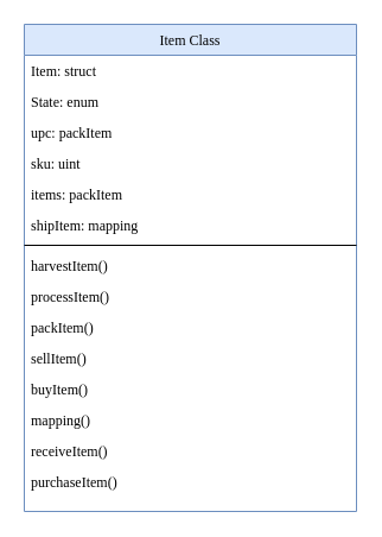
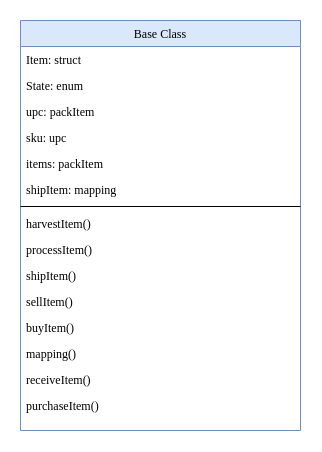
- <mxCell id="2" value="Item Class" style="swimlane;fontStyle=0;align=center;verticalAlign=top;childLayout=stackLayout;horizontal=1;startSize=26;horizontalStack=0;resizeParent=1;resizeLast=0;collapsible=1;marginBottom=0;rounded=0;shadow=0;strokeWidth=1;fillColor=#dae8fc;strokeColor=#6c8ebf;swimlaneFillColor=#ffffff;fontFamily=Lucida Console;fontSize=12;" parent="1" vertex="1"><mxGeometry x="20" y="20" width="280" height="410" as="geometry"><mxRectangle x="550" y="140" width="160" height="26" as="alternateBounds" /></mxGeometry></mxCell>
+ <mxCell id="2" value="Base Class" style="swimlane;fontStyle=0;align=center;verticalAlign=top;childLayout=stackLayout;horizontal=1;startSize=26;horizontalStack=0;resizeParent=1;resizeLast=0;collapsible=1;marginBottom=0;rounded=0;shadow=0;strokeWidth=1;fillColor=#dae8fc;strokeColor=#6c8ebf;swimlaneFillColor=#ffffff;fontFamily=Lucida Console;fontSize=12;" parent="1" vertex="1"><mxGeometry x="20" y="20" width="280" height="410" as="geometry"><mxRectangle x="550" y="140" width="160" height="26" as="alternateBounds" /></mxGeometry></mxCell>
- <mxCell id="6" value="sku: uint" style="text;align=left;verticalAlign=top;spacingLeft=4;spacingRight=4;overflow=hidden;rotatable=0;points=[[0,0.5],[1,0.5]];portConstraint=eastwest;rounded=0;shadow=0;html=0;fontFamily=Lucida Console;fontSize=12;fontStyle=0" parent="2" vertex="1"><mxGeometry y="104" width="280" height="26" as="geometry" /></mxCell>
+ <mxCell id="6" value="sku: upc" style="text;align=left;verticalAlign=top;spacingLeft=4;spacingRight=4;overflow=hidden;rotatable=0;points=[[0,0.5],[1,0.5]];portConstraint=eastwest;rounded=0;shadow=0;html=0;fontFamily=Lucida Console;fontSize=12;fontStyle=0" parent="2" vertex="1"><mxGeometry y="104" width="280" height="26" as="geometry" /></mxCell>
- <mxCell id="12" value="packItem()" style="text;align=left;verticalAlign=top;spacingLeft=4;spacingRight=4;overflow=hidden;rotatable=0;points=[[0,0.5],[1,0.5]];portConstraint=eastwest;fontFamily=Lucida Console;fontSize=12;fontStyle=0" vertex="1" parent="2"><mxGeometry y="242" width="280" height="26" as="geometry" /></mxCell>
+ <mxCell id="12" value="shipItem()" style="text;align=left;verticalAlign=top;spacingLeft=4;spacingRight=4;overflow=hidden;rotatable=0;points=[[0,0.5],[1,0.5]];portConstraint=eastwest;fontFamily=Lucida Console;fontSize=12;fontStyle=0" vertex="1" parent="2"><mxGeometry y="242" width="280" height="26" as="geometry" /></mxCell>
